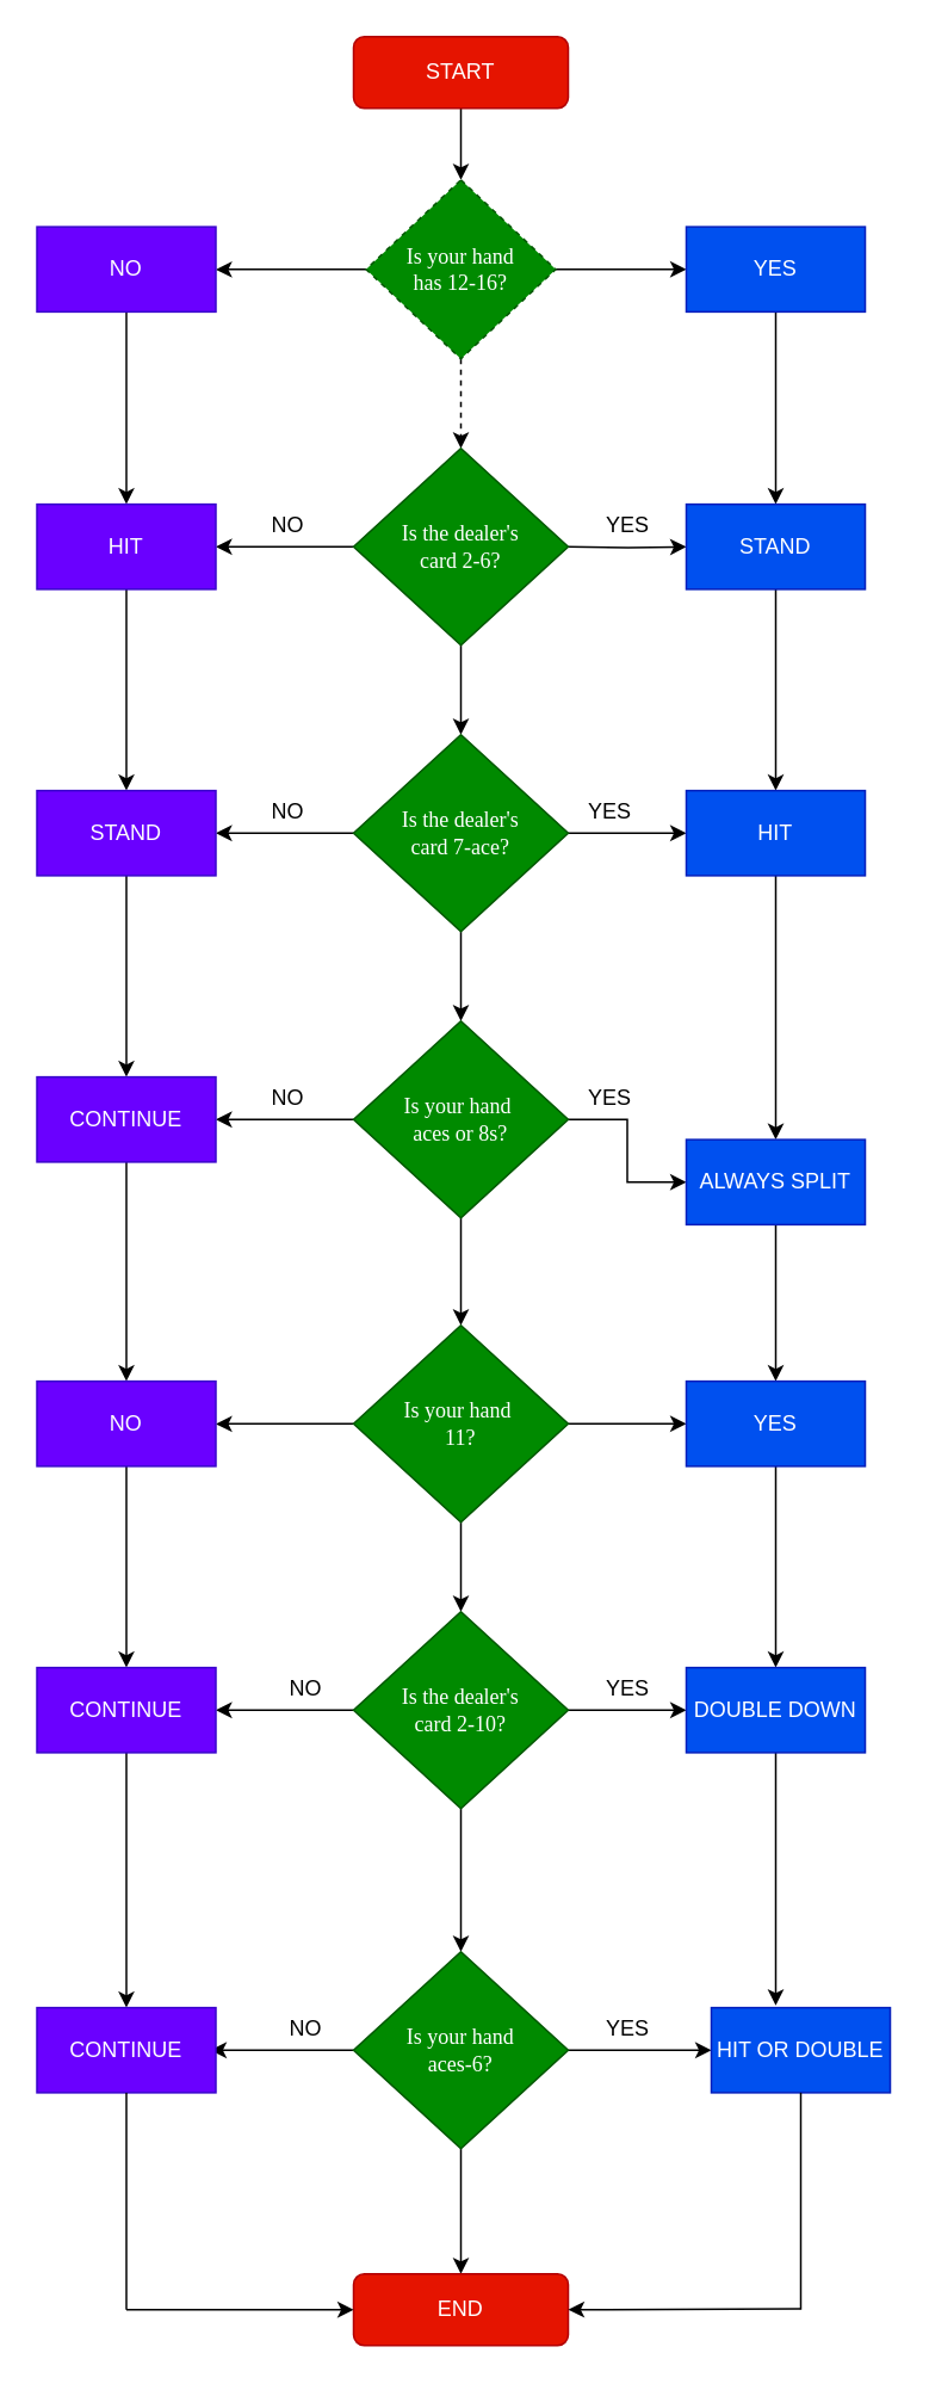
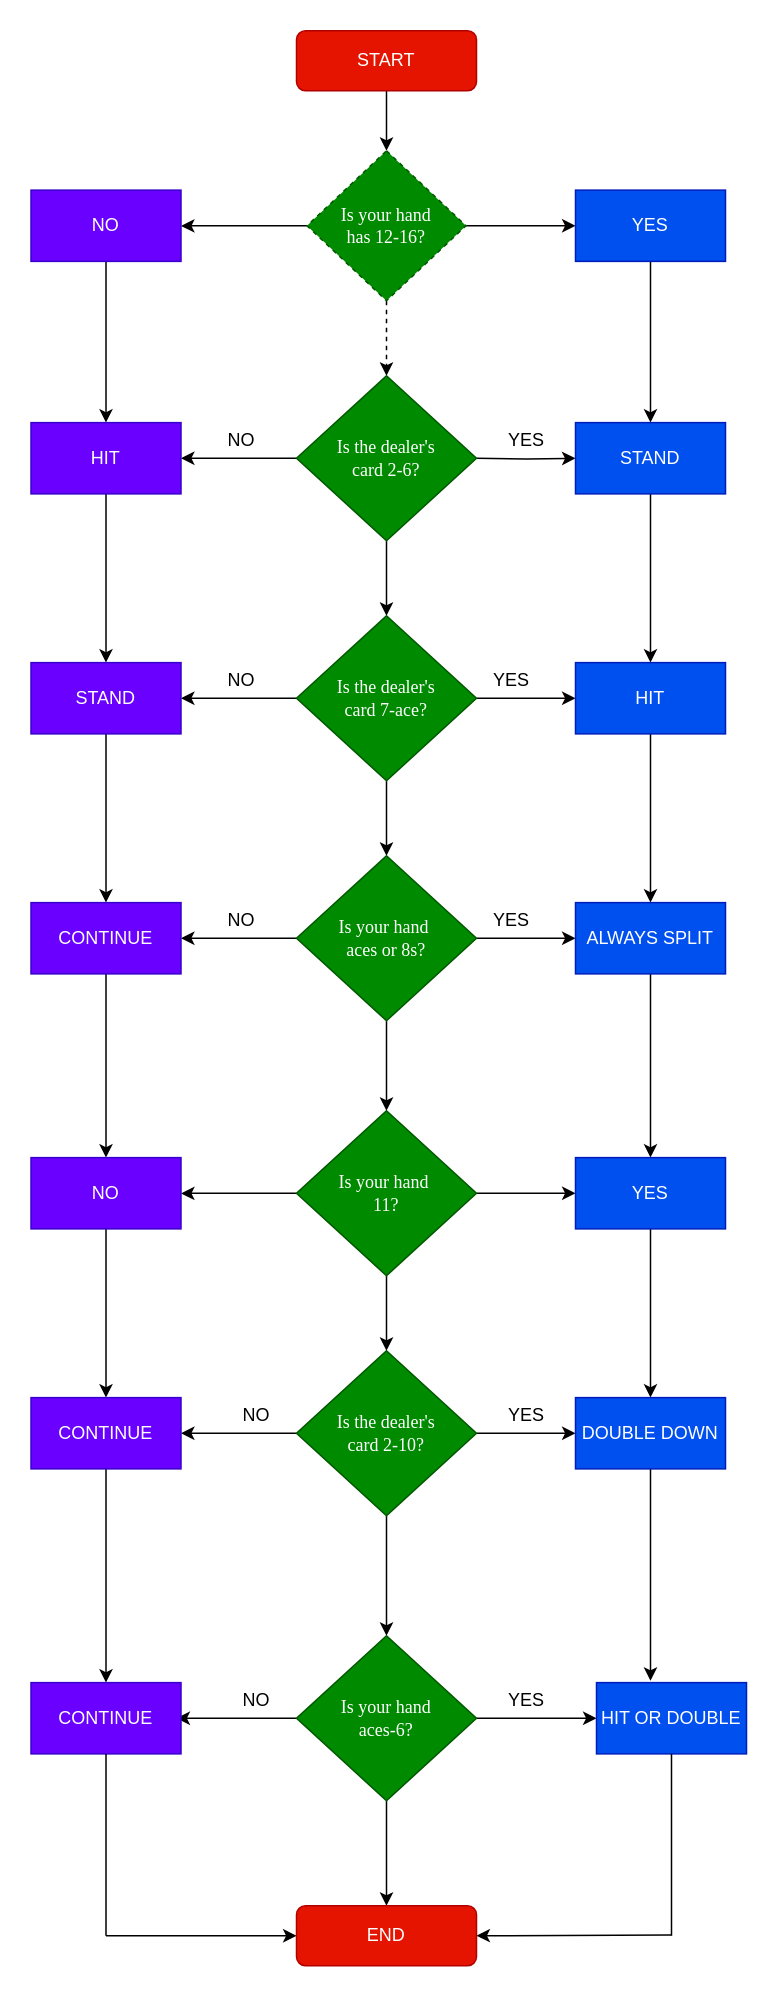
- <mxCell id="37" value="ALWAYS SPLIT" style="whiteSpace=wrap;html=1;fillColor=#0050ef;fontColor=#ffffff;strokeColor=#001DBC;" vertex="1" parent="1"><mxGeometry x="383" y="636.25" width="100" height="47.5" as="geometry" /></mxCell>
+ <mxCell id="37" value="ALWAYS SPLIT" style="whiteSpace=wrap;html=1;fillColor=#0050ef;fontColor=#ffffff;strokeColor=#001DBC;" vertex="1" parent="1"><mxGeometry x="383" y="601.25" width="100" height="47.5" as="geometry" /></mxCell>
